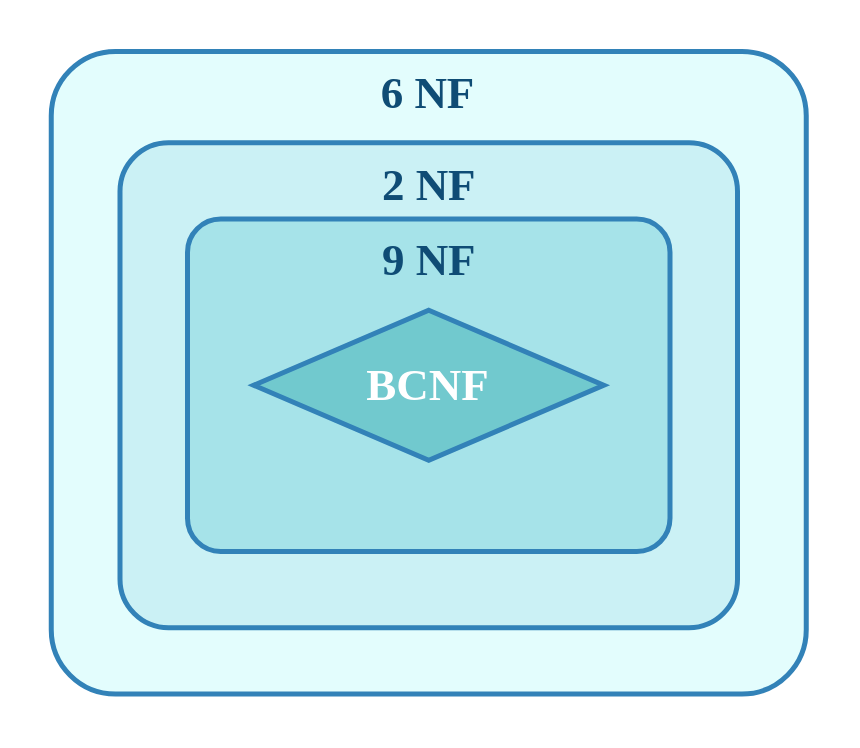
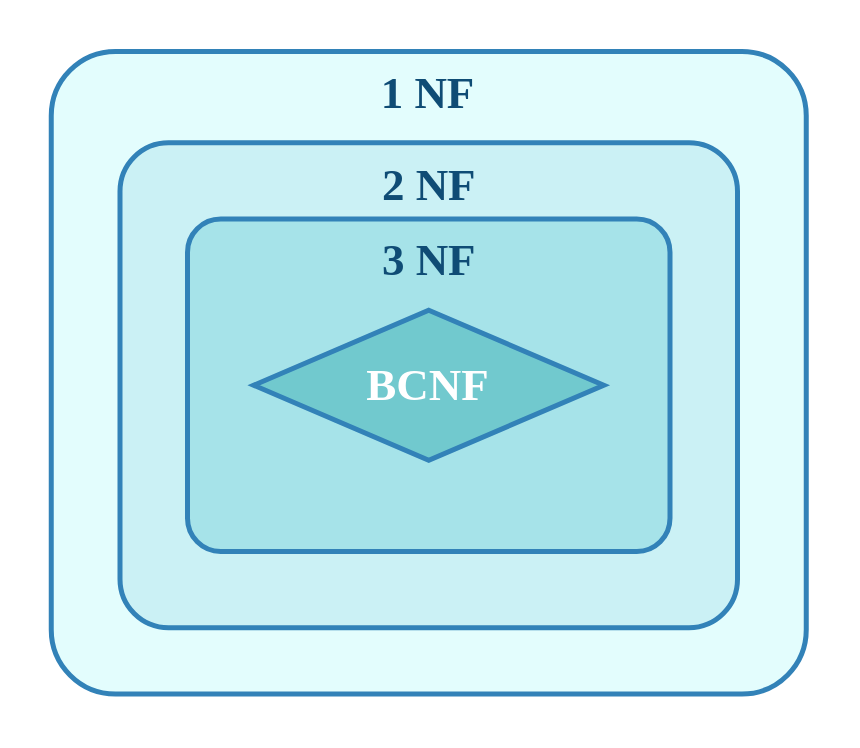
- <mxCell id="2" value="6 NF" style="rounded=1;arcSize=10;whiteSpace=wrap;html=1;align=center;fontColor=#0F4C75;strokeColor=#3282B8;fillColor=#E3FDFD;shadow=0;fontFamily=ZCOOL QingKe HuangYou;fontSize=18;container=0;verticalAlign=top;strokeWidth=2;fontSource=https%3A%2F%2Ffonts.googleapis.com%2Fcss%3Ffamily%3DZCOOL%2BQingKe%2BHuangYou;fontStyle=1" parent="1" vertex="1"><mxGeometry x="20" y="20" width="302" height="257" as="geometry" /></mxCell>
+ <mxCell id="2" value="1 NF" style="rounded=1;arcSize=10;whiteSpace=wrap;html=1;align=center;fontColor=#0F4C75;strokeColor=#3282B8;fillColor=#E3FDFD;shadow=0;fontFamily=ZCOOL QingKe HuangYou;fontSize=18;container=0;verticalAlign=top;strokeWidth=2;fontSource=https%3A%2F%2Ffonts.googleapis.com%2Fcss%3Ffamily%3DZCOOL%2BQingKe%2BHuangYou;fontStyle=1" parent="1" vertex="1"><mxGeometry x="20" y="20" width="302" height="257" as="geometry" /></mxCell>
- <mxCell id="4" value="9 NF" style="rounded=1;arcSize=10;whiteSpace=wrap;html=1;align=center;fontColor=#0F4C75;strokeColor=#3282B8;fillColor=#A6E3E9;shadow=0;fontFamily=ZCOOL QingKe HuangYou;fontSize=18;container=0;verticalAlign=top;strokeWidth=2;fontSource=https%3A%2F%2Ffonts.googleapis.com%2Fcss%3Ffamily%3DZCOOL%2BQingKe%2BHuangYou;fontStyle=1" parent="1" vertex="1"><mxGeometry x="74.5" y="87" width="193" height="133" as="geometry" /></mxCell>
+ <mxCell id="4" value="3 NF" style="rounded=1;arcSize=10;whiteSpace=wrap;html=1;align=center;fontColor=#0F4C75;strokeColor=#3282B8;fillColor=#A6E3E9;shadow=0;fontFamily=ZCOOL QingKe HuangYou;fontSize=18;container=0;verticalAlign=top;strokeWidth=2;fontSource=https%3A%2F%2Ffonts.googleapis.com%2Fcss%3Ffamily%3DZCOOL%2BQingKe%2BHuangYou;fontStyle=1" parent="1" vertex="1"><mxGeometry x="74.5" y="87" width="193" height="133" as="geometry" /></mxCell>
